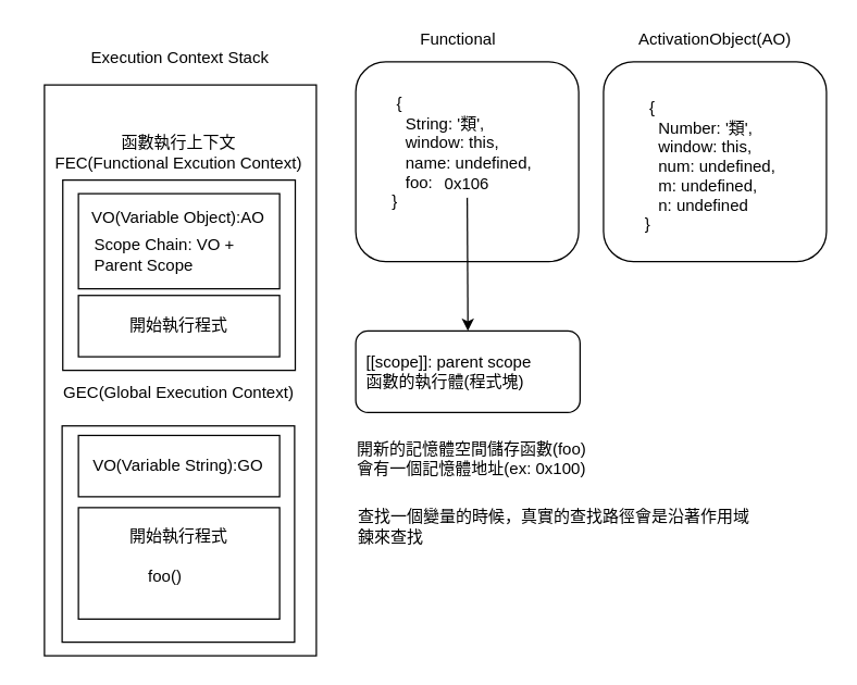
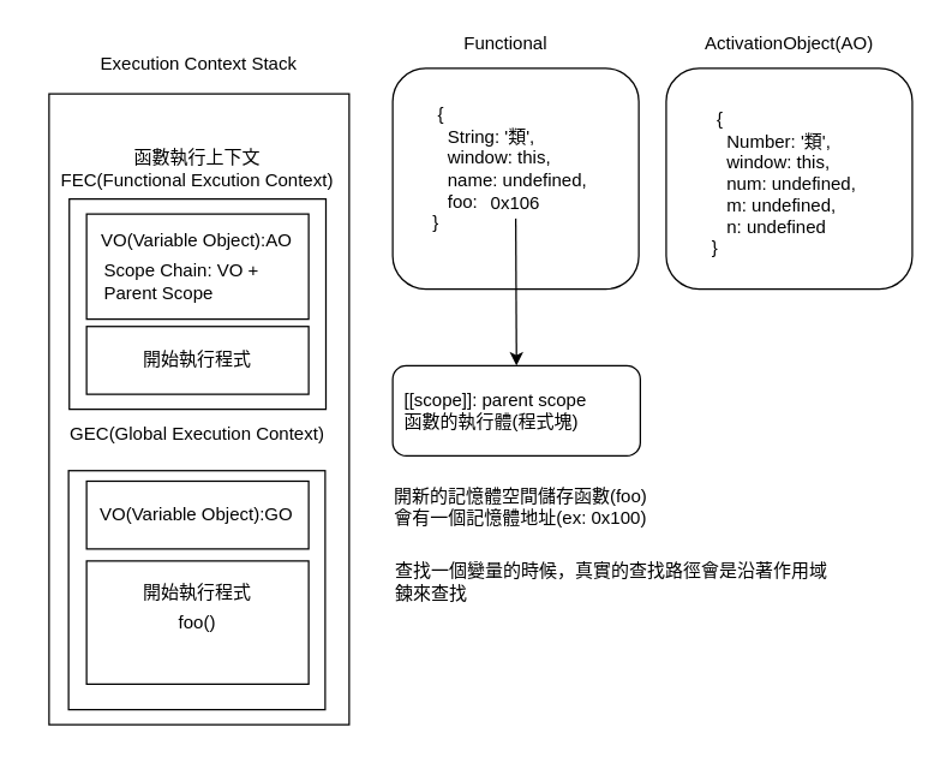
- <mxCell id="8" value="VO(Variable String):GO" style="text;html=1;strokeColor=none;fillColor=none;align=center;verticalAlign=middle;whiteSpace=wrap;rounded=0;" parent="4" vertex="1"><mxGeometry x="38" y="69.058" width="143" height="22.763" as="geometry" /></mxCell>
+ <mxCell id="8" value="VO(Variable Object):GO" style="text;html=1;strokeColor=none;fillColor=none;align=center;verticalAlign=middle;whiteSpace=wrap;rounded=0;" parent="4" vertex="1"><mxGeometry x="38" y="69.058" width="143" height="22.763" as="geometry" /></mxCell>
- <mxCell id="11" value="foo()" style="text;html=1;strokeColor=none;fillColor=none;align=center;verticalAlign=middle;whiteSpace=wrap;rounded=0;" vertex="1" parent="4"><mxGeometry x="80" y="152" width="40" height="20" as="geometry" /></mxCell>
+ <mxCell id="11" value="foo()" style="text;html=1;strokeColor=none;fillColor=none;align=center;verticalAlign=middle;whiteSpace=wrap;rounded=0;" vertex="1" parent="4"><mxGeometry x="90" y="142" width="40" height="20" as="geometry" /></mxCell>
